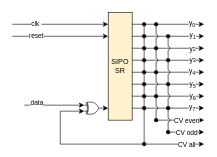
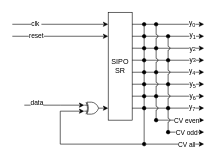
- <mxCell id="3" value="SIPO SR" style="rounded=0;whiteSpace=wrap;html=1;fillColor=#fff2cc;" vertex="1" parent="1"><mxGeometry x="180" y="20" width="40" height="180" as="geometry" /></mxCell>
+ <mxCell id="3" value="SIPO SR" style="rounded=0;whiteSpace=wrap;html=1;" vertex="1" parent="1"><mxGeometry x="180" y="20" width="40" height="180" as="geometry" /></mxCell>
